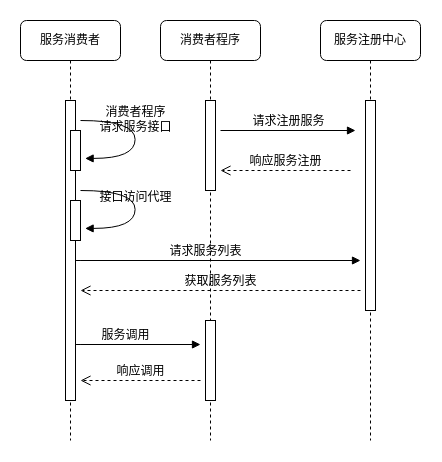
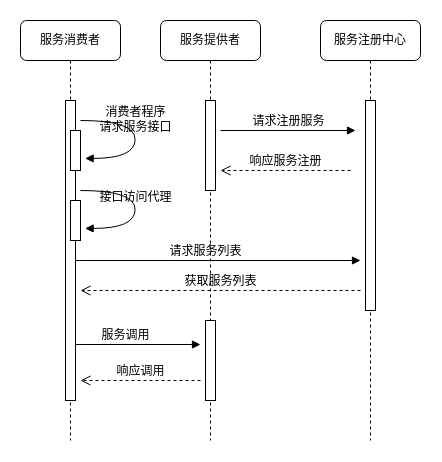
- <mxCell id="2" value="消费者程序" style="shape=umlLifeline;perimeter=lifelinePerimeter;whiteSpace=wrap;html=1;container=1;collapsible=0;recursiveResize=0;outlineConnect=0;rounded=1;shadow=0;comic=0;labelBackgroundColor=none;strokeWidth=1;fontFamily=Verdana;fontSize=12;align=center;" parent="1" vertex="1"><mxGeometry x="160" y="20" width="100" height="420" as="geometry" /></mxCell>
+ <mxCell id="2" value="服务提供者" style="shape=umlLifeline;perimeter=lifelinePerimeter;whiteSpace=wrap;html=1;container=1;collapsible=0;recursiveResize=0;outlineConnect=0;rounded=1;shadow=0;comic=0;labelBackgroundColor=none;strokeWidth=1;fontFamily=Verdana;fontSize=12;align=center;" parent="1" vertex="1"><mxGeometry x="160" y="20" width="100" height="420" as="geometry" /></mxCell>
